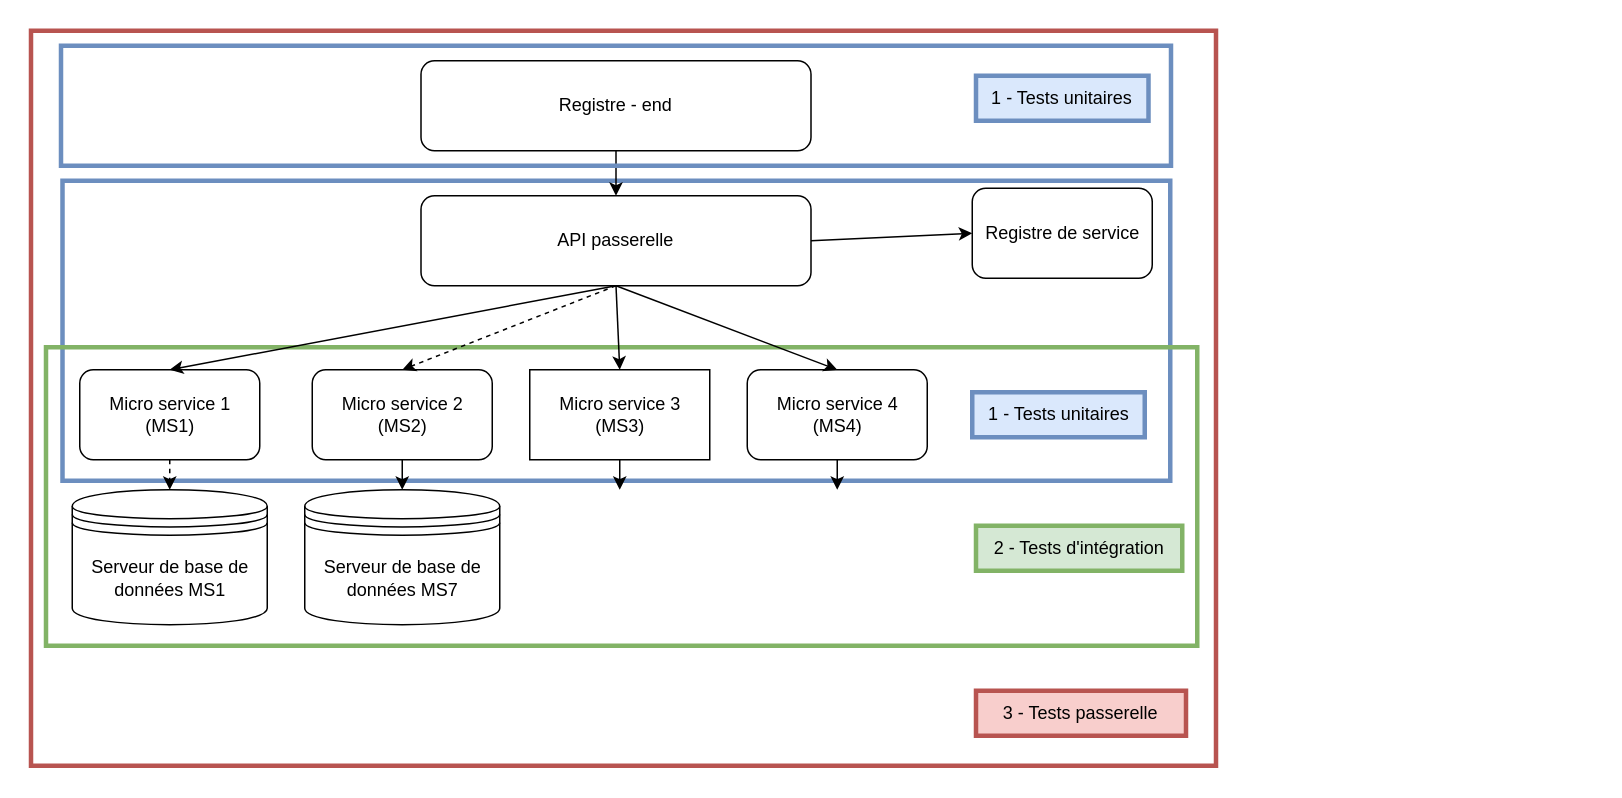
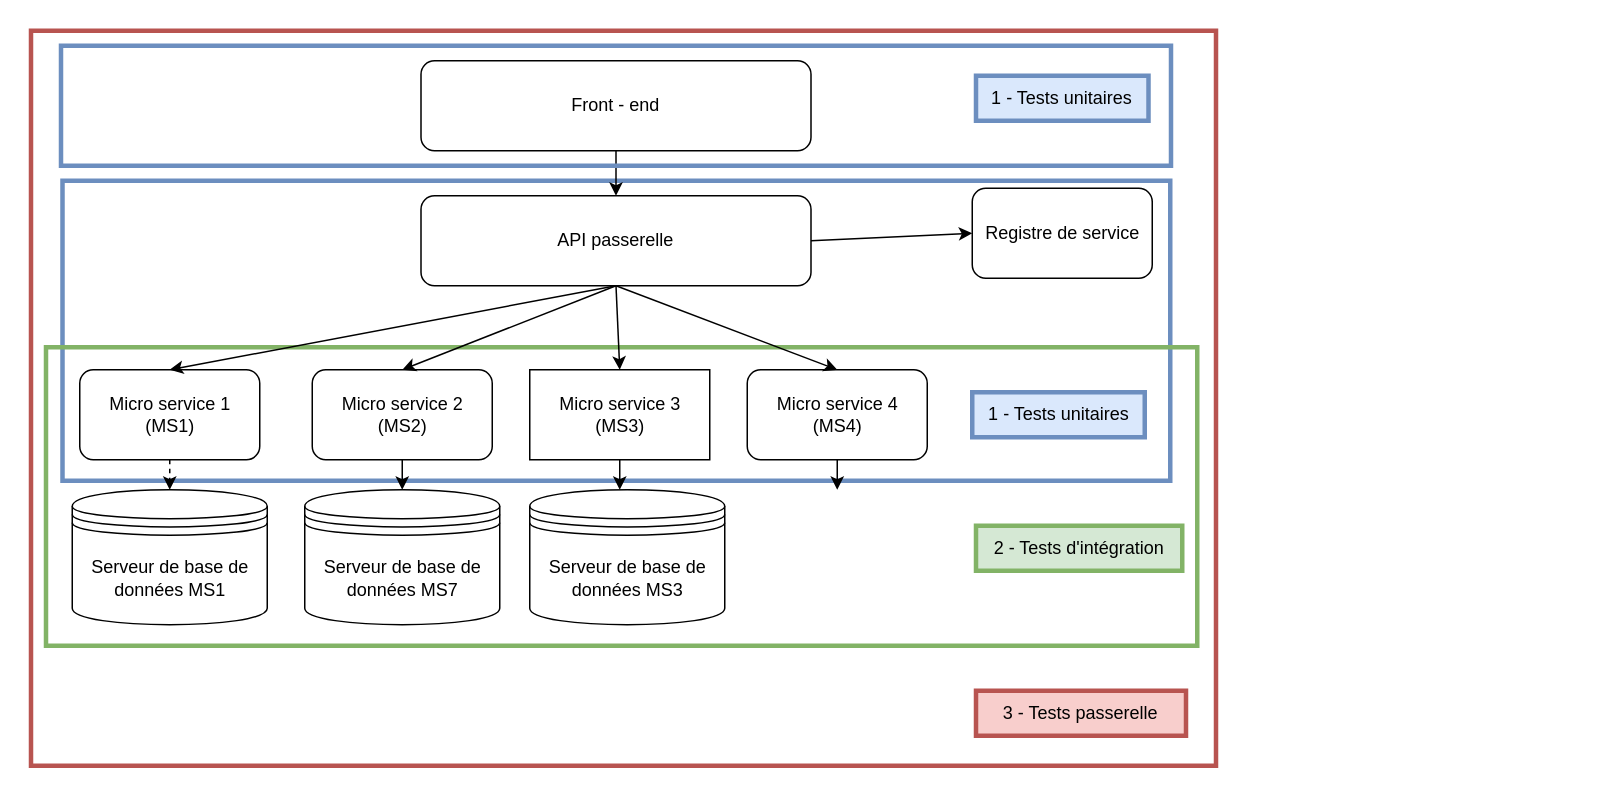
- <mxCell id="10" value="Registre - end" style="rounded=1;whiteSpace=wrap;html=1;" parent="3" vertex="1"><mxGeometry x="141.5" width="260" height="60" as="geometry" /></mxCell>
+ <mxCell id="10" value="Front - end" style="rounded=1;whiteSpace=wrap;html=1;" parent="3" vertex="1"><mxGeometry x="141.5" width="260" height="60" as="geometry" /></mxCell>
- <mxCell id="22" value="" style="endArrow=classic;html=1;rounded=0;entryX=0.5;entryY=0;entryDx=0;entryDy=0;exitX=0.5;exitY=1;exitDx=0;exitDy=0;fillColor=#e1d5e7;strokeColor=#000000;dashed=1;" parent="3" source="6" target="16" edge="1"><mxGeometry width="50" height="50" relative="1" as="geometry"><mxPoint x="414" y="116" as="sourcePoint" /><mxPoint x="126.5" y="176" as="targetPoint" /></mxGeometry></mxCell>
+ <mxCell id="22" value="" style="endArrow=classic;html=1;rounded=0;entryX=0.5;entryY=0;entryDx=0;entryDy=0;exitX=0.5;exitY=1;exitDx=0;exitDy=0;fillColor=#e1d5e7;strokeColor=#000000;" parent="3" source="6" target="16" edge="1"><mxGeometry width="50" height="50" relative="1" as="geometry"><mxPoint x="414" y="116" as="sourcePoint" /><mxPoint x="126.5" y="176" as="targetPoint" /></mxGeometry></mxCell>
+ <mxCell id="26" value="Serveur de base de données MS3" style="shape=datastore;whiteSpace=wrap;html=1;fillColor=none;strokeColor=#000000;" parent="3" vertex="1"><mxGeometry x="214" y="286" width="130" height="90" as="geometry" /></mxCell>
